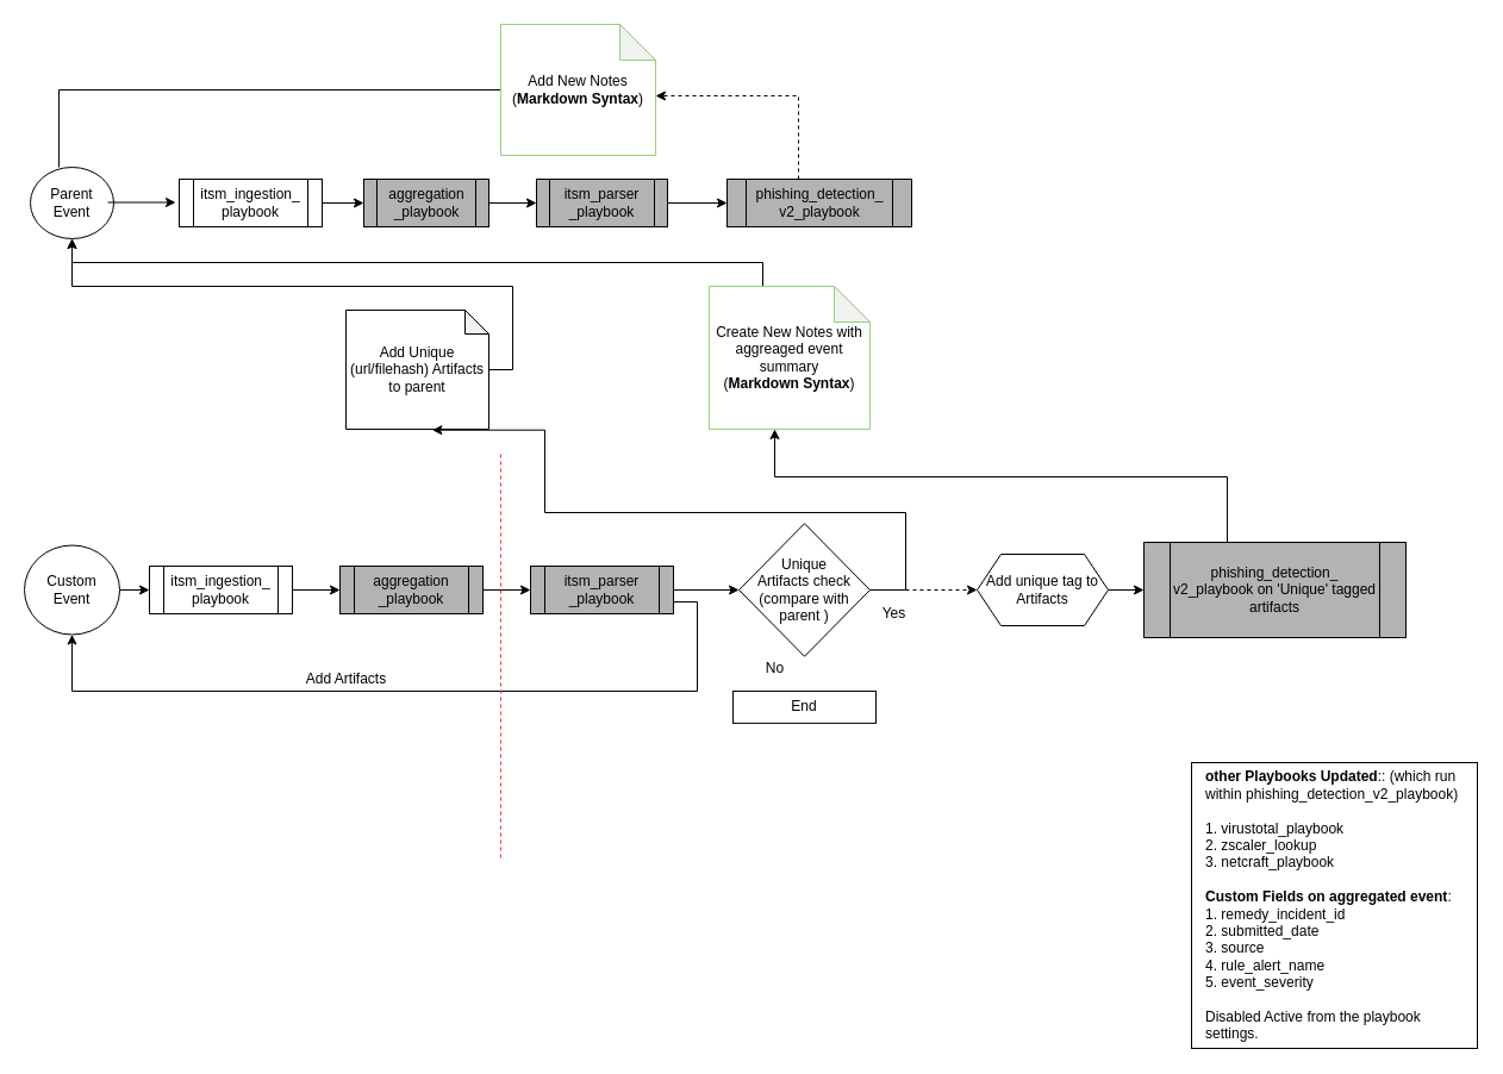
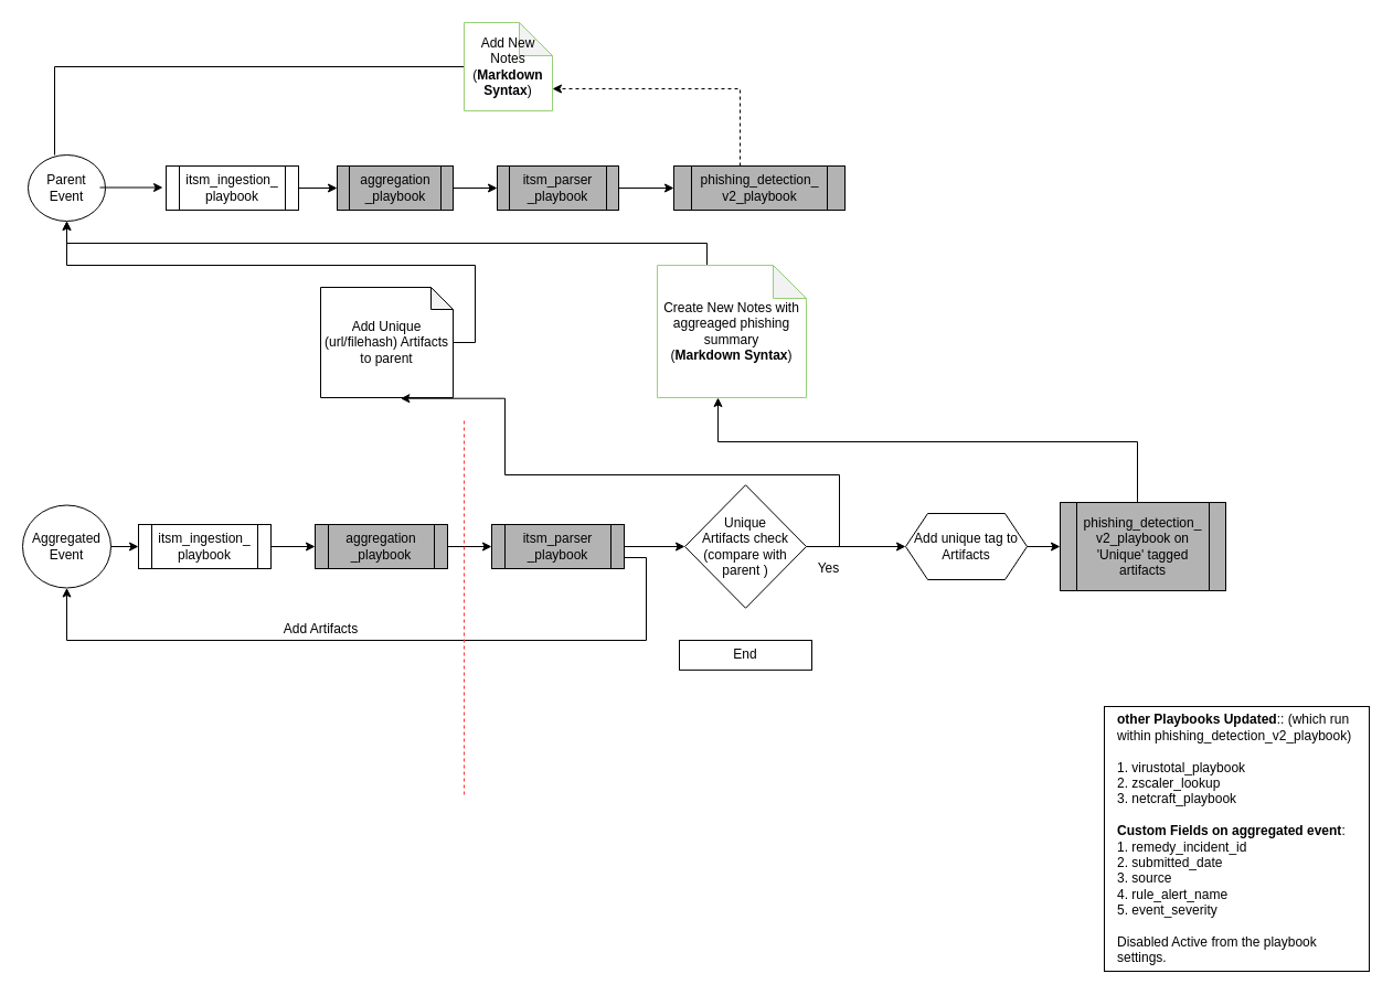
- <mxCell id="26" value="Add New Notes&lt;br&gt;(&lt;b&gt;Markdown Syntax&lt;/b&gt;)" style="shape=note;whiteSpace=wrap;html=1;backgroundOutline=1;darkOpacity=0.05;strokeColor=#97D077;" parent="1" vertex="1"><mxGeometry x="420" y="20" width="130" height="110" as="geometry" /></mxCell>
+ <mxCell id="26" value="Add New Notes&lt;br&gt;(&lt;b&gt;Markdown Syntax&lt;/b&gt;)" style="shape=note;whiteSpace=wrap;html=1;backgroundOutline=1;darkOpacity=0.05;strokeColor=#97D077;" parent="1" vertex="1"><mxGeometry x="420" y="20" width="80" height="80" as="geometry" /></mxCell>
- <mxCell id="24" value="Create New Notes with aggreaged event summary&lt;br&gt;(&lt;b&gt;Markdown Syntax&lt;/b&gt;)" style="shape=note;whiteSpace=wrap;html=1;backgroundOutline=1;darkOpacity=0.05;fillColor=#FFFFFF;strokeColor=#97D077;" parent="1" vertex="1"><mxGeometry x="595" y="240" width="135" height="120" as="geometry" /></mxCell>
+ <mxCell id="24" value="Create New Notes with aggreaged phishing summary&lt;br&gt;(&lt;b&gt;Markdown Syntax&lt;/b&gt;)" style="shape=note;whiteSpace=wrap;html=1;backgroundOutline=1;darkOpacity=0.05;fillColor=#FFFFFF;strokeColor=#97D077;" parent="1" vertex="1"><mxGeometry x="595" y="240" width="135" height="120" as="geometry" /></mxCell>
- <mxCell id="13" value="Custom&lt;br&gt;Event" style="ellipse;whiteSpace=wrap;html=1;" parent="1" vertex="1"><mxGeometry x="20" y="457.5" width="80" height="75" as="geometry" /></mxCell>
+ <mxCell id="13" value="Aggregated&lt;br&gt;Event" style="ellipse;whiteSpace=wrap;html=1;" parent="1" vertex="1"><mxGeometry x="20" y="457.5" width="80" height="75" as="geometry" /></mxCell>
- <mxCell id="30" style="edgeStyle=orthogonalEdgeStyle;rounded=0;orthogonalLoop=1;jettySize=auto;html=1;exitX=1;exitY=0.5;exitDx=0;exitDy=0;entryX=0;entryY=0.5;entryDx=0;entryDy=0;strokeColor=#000000;dashed=1;" parent="1" source="31" target="36" edge="1"><mxGeometry relative="1" as="geometry" /></mxCell>
+ <mxCell id="30" style="edgeStyle=orthogonalEdgeStyle;rounded=0;orthogonalLoop=1;jettySize=auto;html=1;exitX=1;exitY=0.5;exitDx=0;exitDy=0;entryX=0;entryY=0.5;entryDx=0;entryDy=0;strokeColor=#000000;" parent="1" source="31" target="36" edge="1"><mxGeometry relative="1" as="geometry" /></mxCell>
- <mxCell id="22" value="&lt;span&gt;phishing_detection_&lt;/span&gt;&lt;br&gt;&lt;span&gt;v2_playbook on 'Unique' tagged artifacts&lt;/span&gt;" style="shape=process;whiteSpace=wrap;html=1;backgroundOutline=1;fillColor=#B3B3B3;" parent="1" vertex="1"><mxGeometry x="960" y="455" width="220" height="80" as="geometry" /></mxCell>
+ <mxCell id="22" value="&lt;span&gt;phishing_detection_&lt;/span&gt;&lt;br&gt;&lt;span&gt;v2_playbook on 'Unique' tagged artifacts&lt;/span&gt;" style="shape=process;whiteSpace=wrap;html=1;backgroundOutline=1;fillColor=#B3B3B3;" parent="1" vertex="1"><mxGeometry x="960" y="455" width="150" height="80" as="geometry" /></mxCell>
- <mxCell id="34" value="No" style="text;html=1;align=center;verticalAlign=middle;resizable=0;points=[];autosize=1;" parent="1" vertex="1"><mxGeometry x="635" y="550.78" width="30" height="20" as="geometry" /></mxCell>
